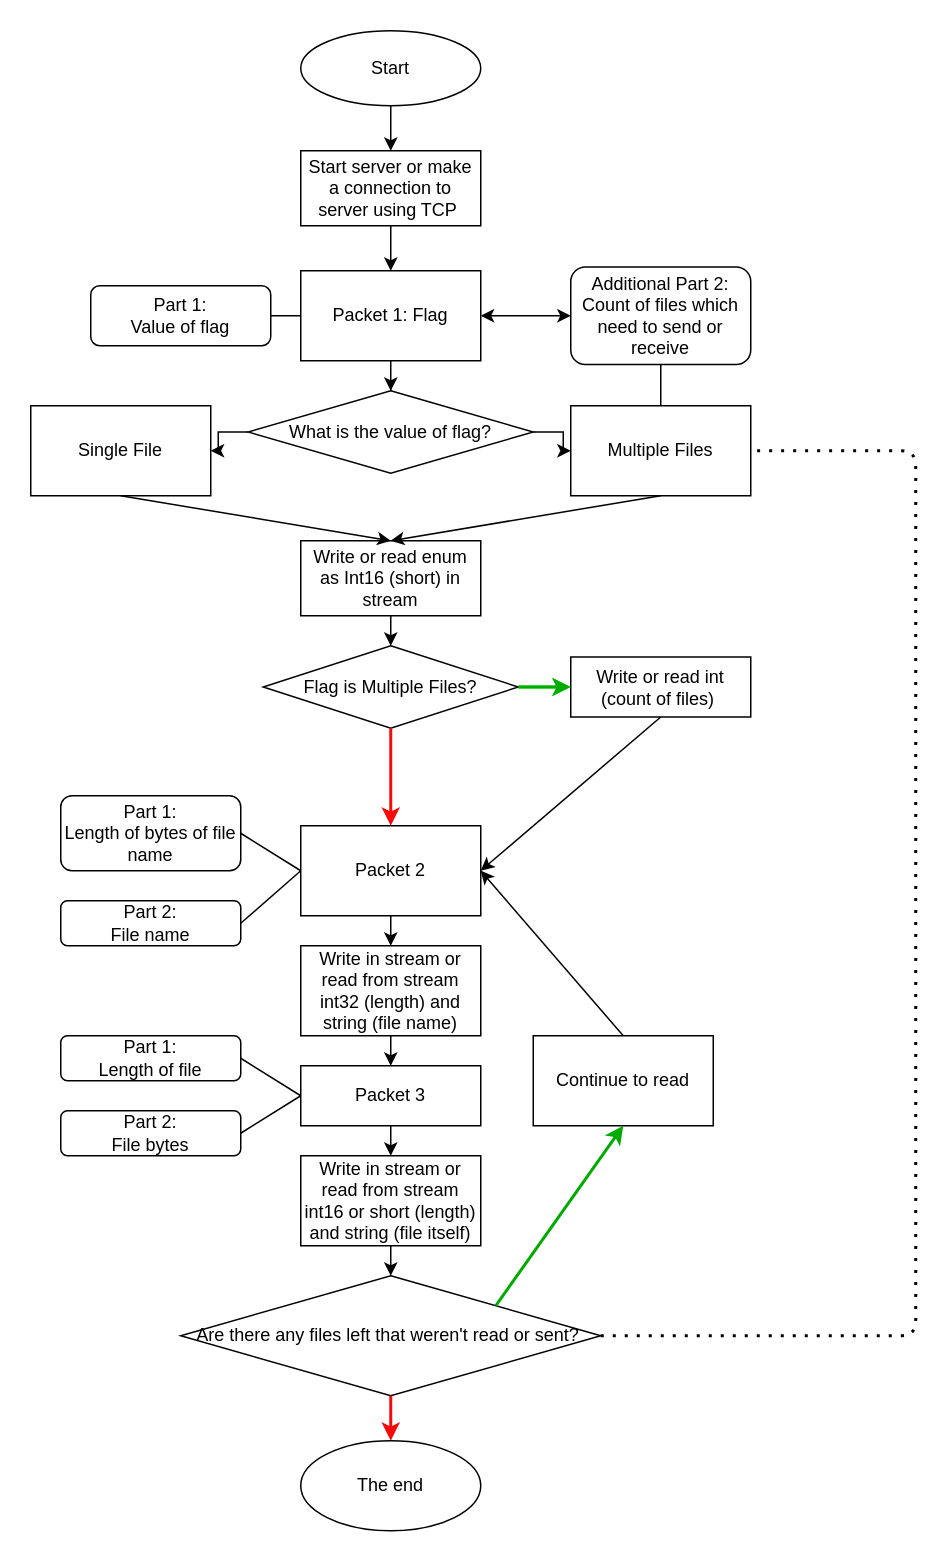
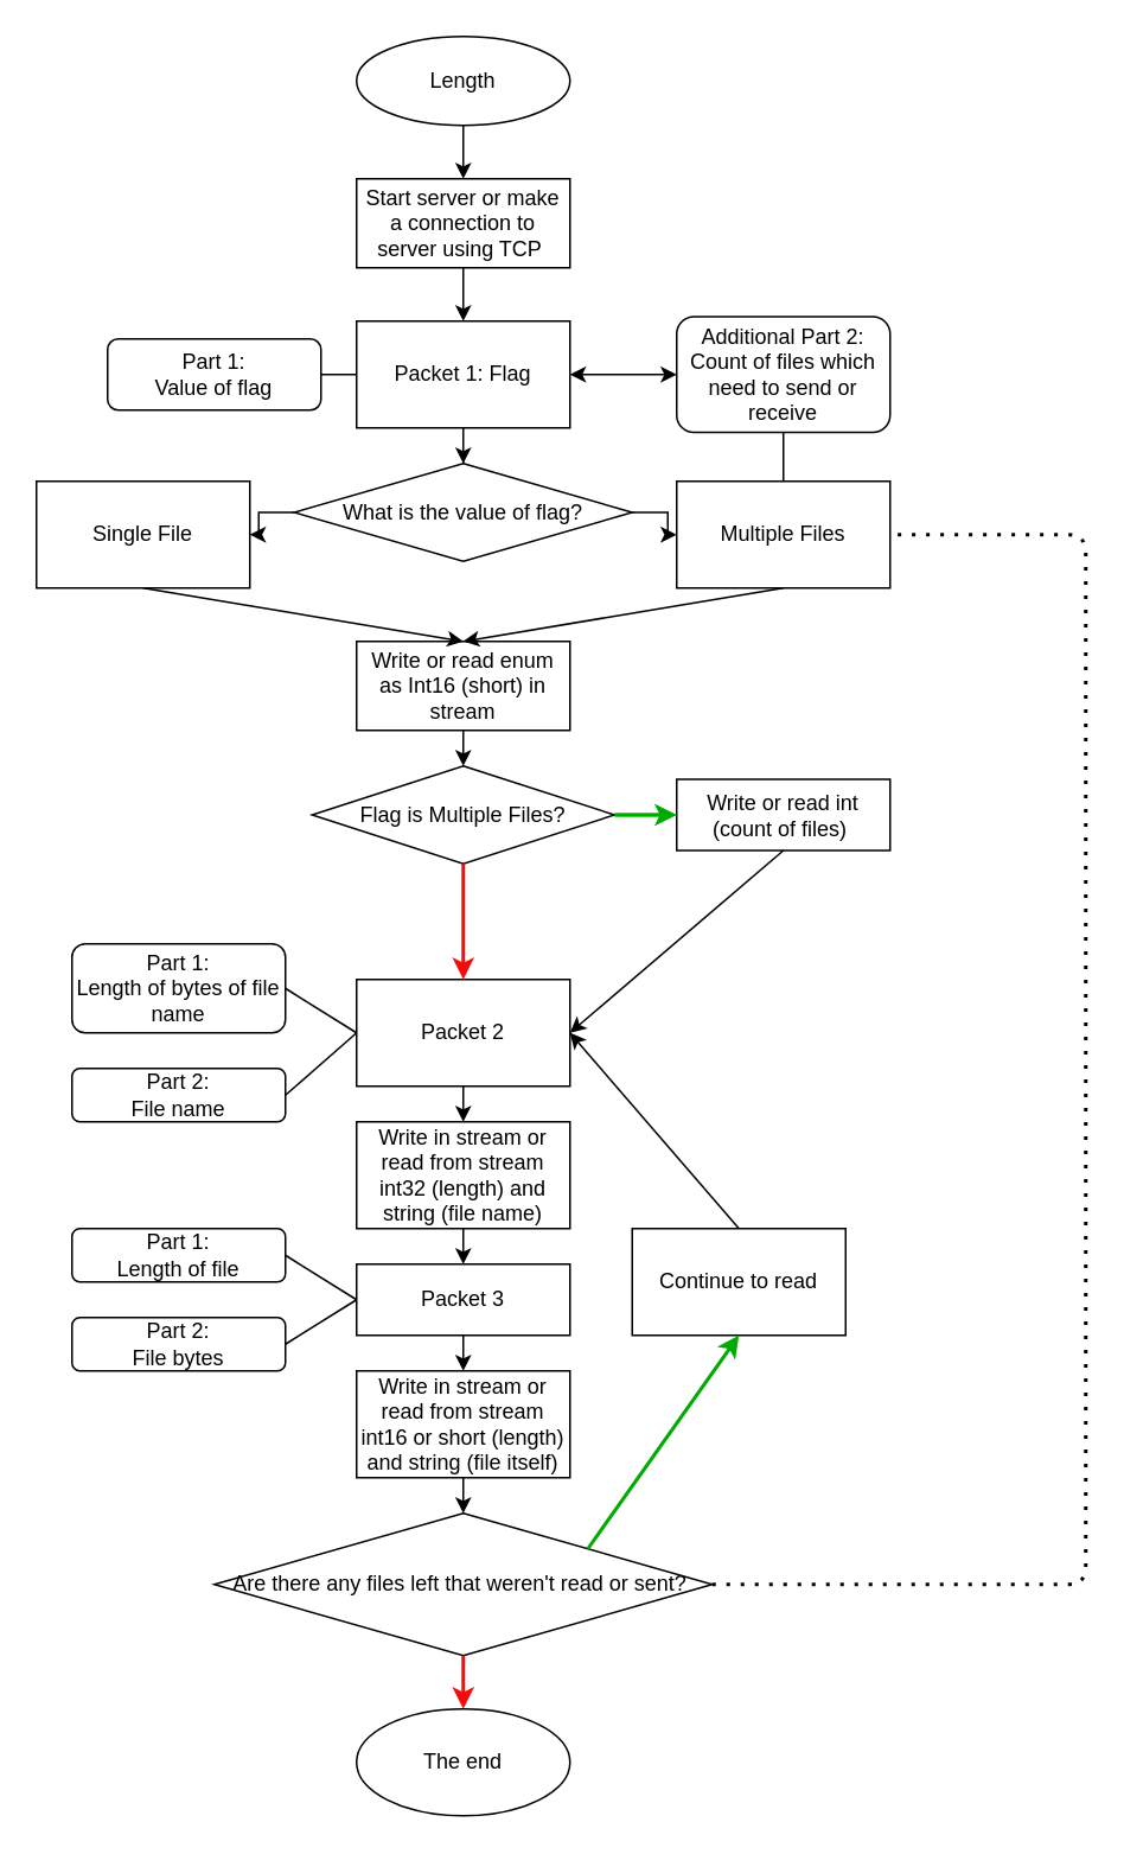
- <mxCell id="5" value="Start" style="ellipse;whiteSpace=wrap;html=1;" parent="1" vertex="1"><mxGeometry x="200" y="20" width="120" height="50" as="geometry" /></mxCell>
+ <mxCell id="5" value="Length" style="ellipse;whiteSpace=wrap;html=1;" parent="1" vertex="1"><mxGeometry x="200" y="20" width="120" height="50" as="geometry" /></mxCell>
